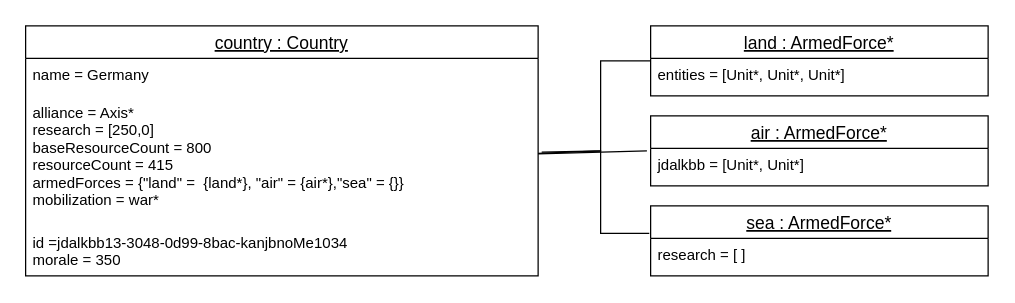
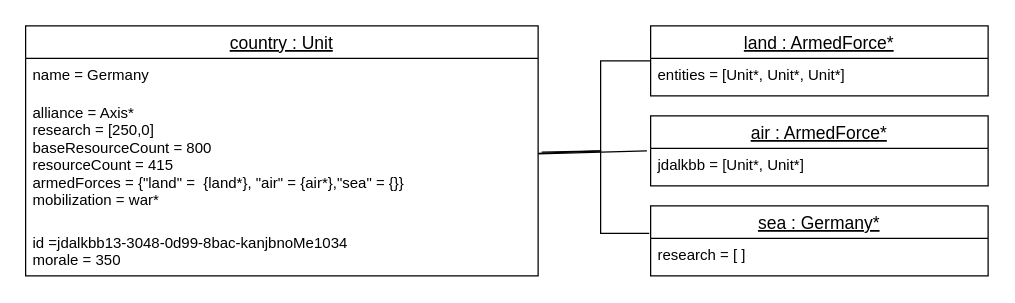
- <mxCell id="4" value="country : Country" style="swimlane;fontStyle=4;childLayout=stackLayout;horizontal=1;startSize=26;horizontalStack=0;resizeParent=1;resizeParentMax=0;resizeLast=0;collapsible=1;marginBottom=0;align=center;fontSize=14;movable=1;resizable=1;rotatable=1;deletable=1;editable=1;connectable=1;" vertex="1" parent="1"><mxGeometry x="20" y="20" width="410" height="200" as="geometry" /></mxCell>
+ <mxCell id="4" value="country : Unit" style="swimlane;fontStyle=4;childLayout=stackLayout;horizontal=1;startSize=26;horizontalStack=0;resizeParent=1;resizeParentMax=0;resizeLast=0;collapsible=1;marginBottom=0;align=center;fontSize=14;movable=1;resizable=1;rotatable=1;deletable=1;editable=1;connectable=1;" vertex="1" parent="1"><mxGeometry x="20" y="20" width="410" height="200" as="geometry" /></mxCell>
- <mxCell id="10" value="sea : ArmedForce*" style="swimlane;fontStyle=4;childLayout=stackLayout;horizontal=1;startSize=26;horizontalStack=0;resizeParent=1;resizeParentMax=0;resizeLast=0;collapsible=1;marginBottom=0;align=center;fontSize=14;" vertex="1" parent="1"><mxGeometry x="520" y="164" width="270" height="56" as="geometry" /></mxCell>
+ <mxCell id="10" value="sea : Germany*" style="swimlane;fontStyle=4;childLayout=stackLayout;horizontal=1;startSize=26;horizontalStack=0;resizeParent=1;resizeParentMax=0;resizeLast=0;collapsible=1;marginBottom=0;align=center;fontSize=14;" vertex="1" parent="1"><mxGeometry x="520" y="164" width="270" height="56" as="geometry" /></mxCell>
